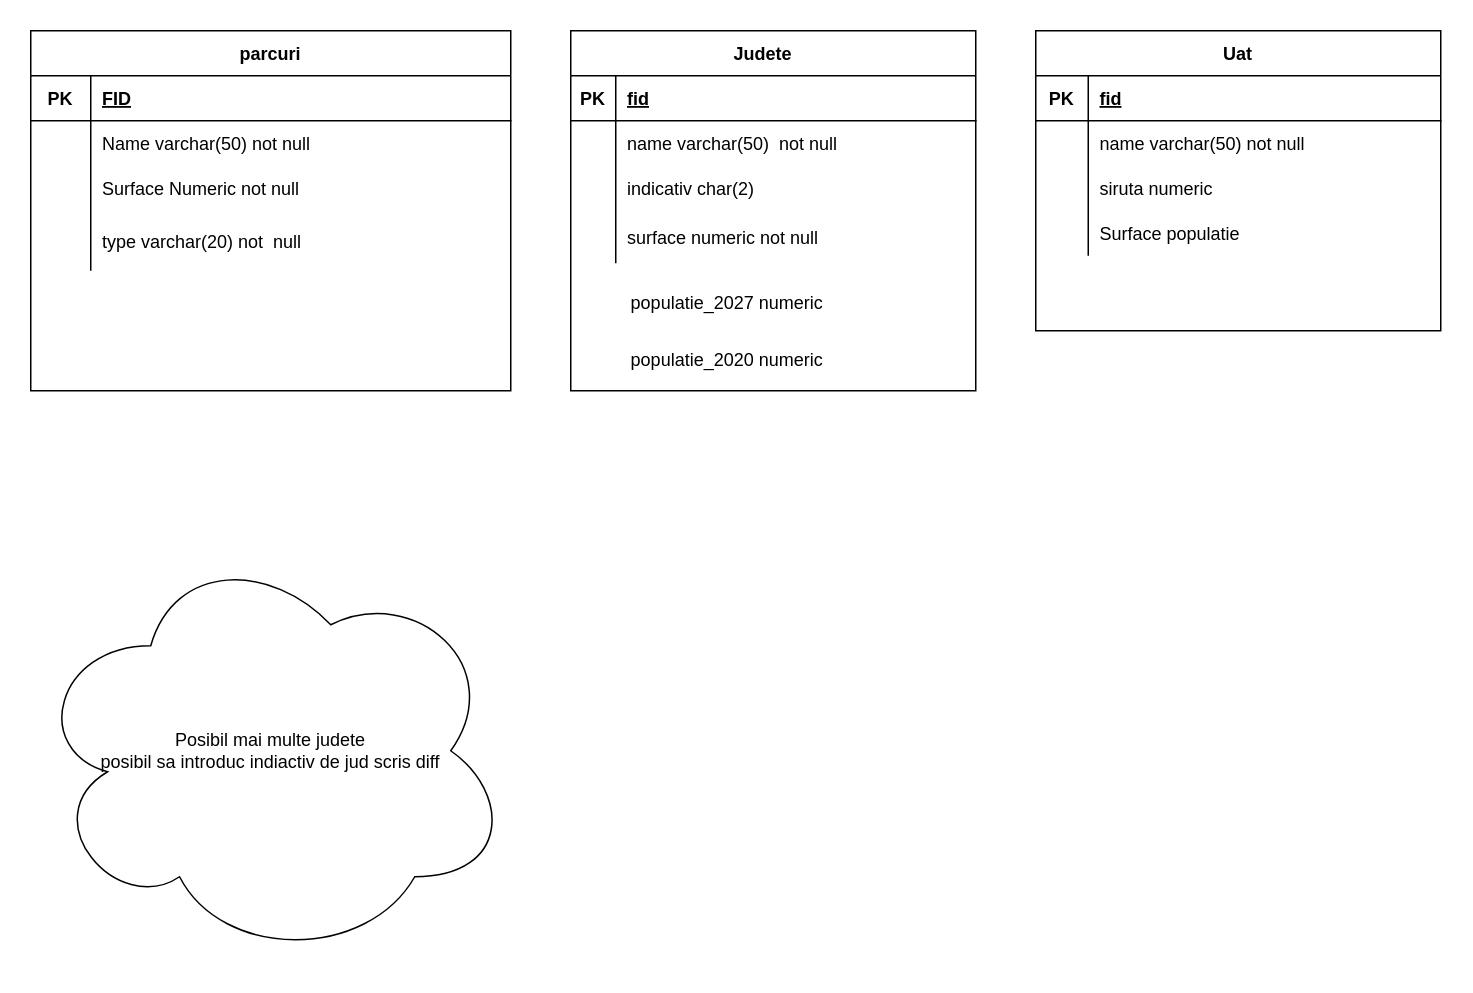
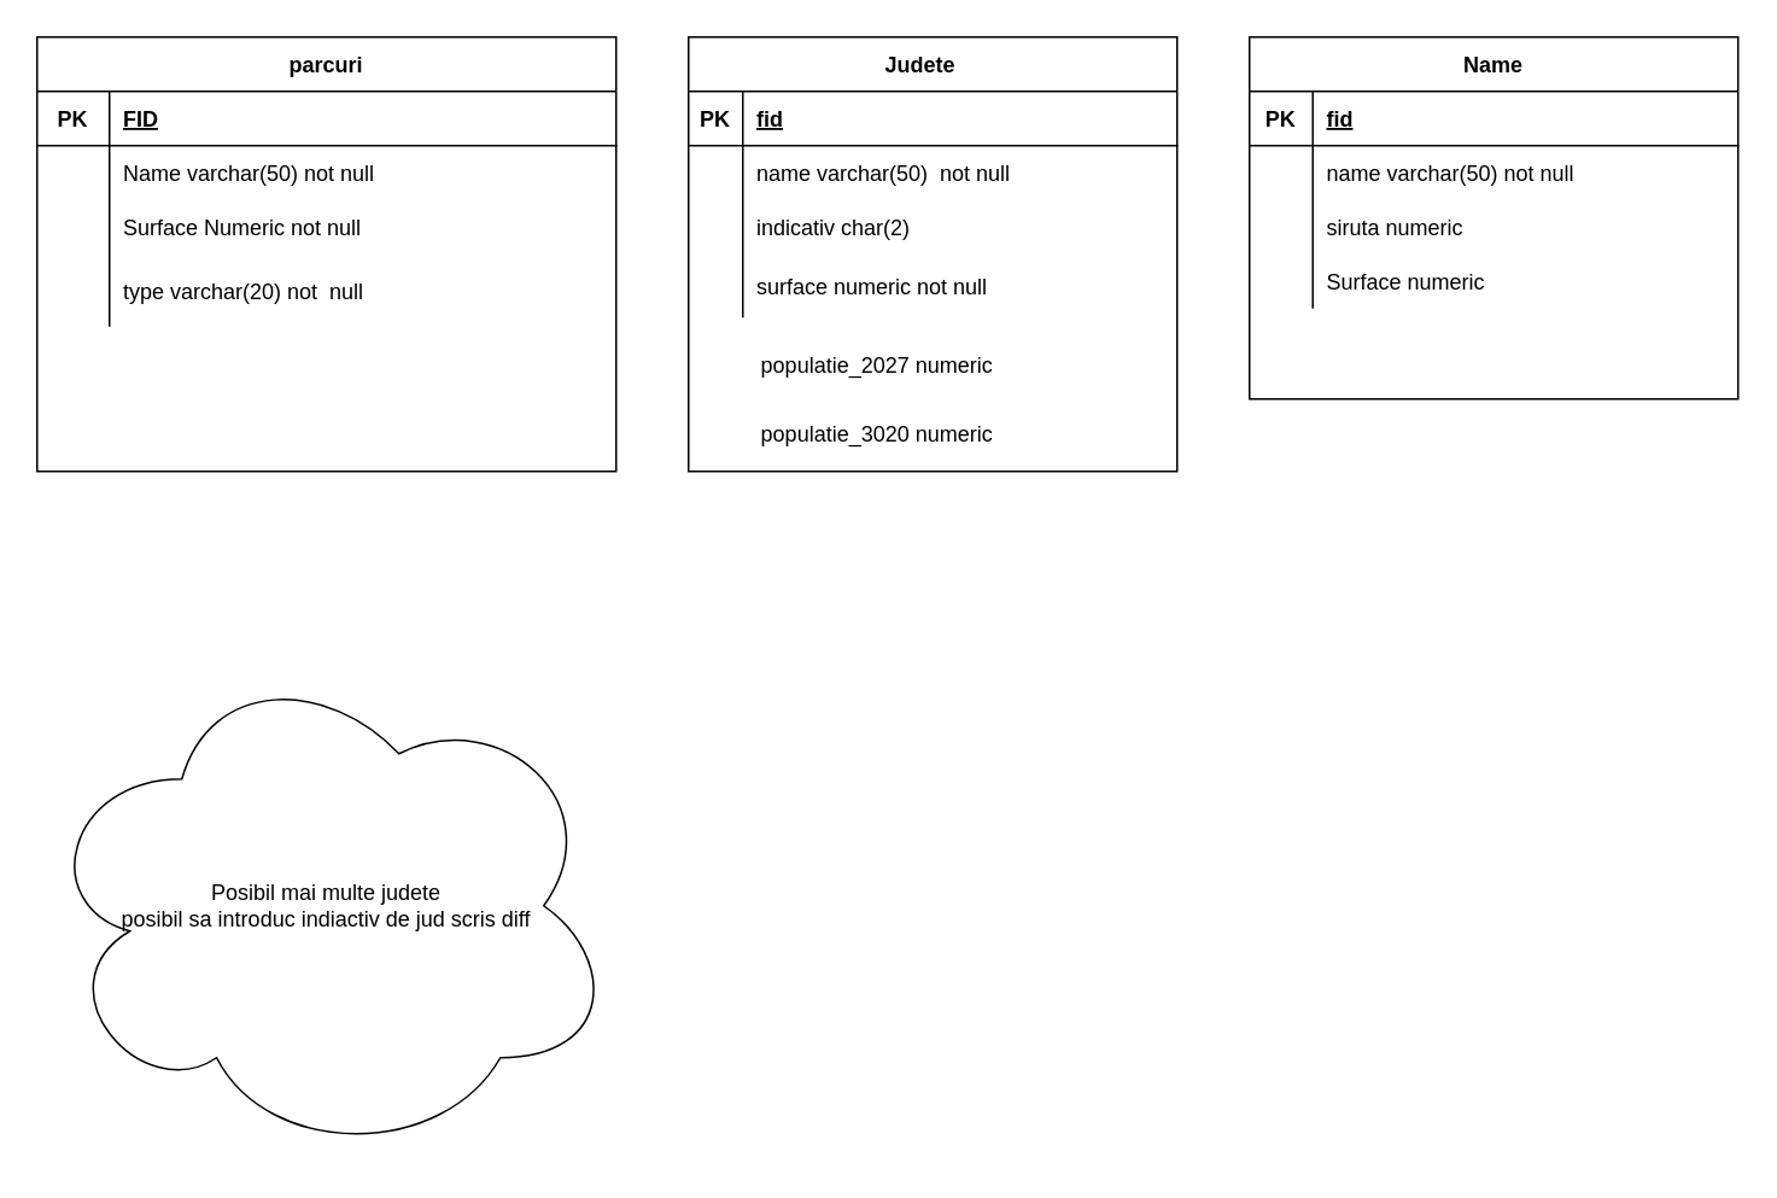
- <mxCell id="19" value="Uat" style="shape=table;startSize=30;container=1;collapsible=1;childLayout=tableLayout;fixedRows=1;rowLines=0;fontStyle=1;align=center;resizeLast=1;" vertex="1" parent="18"><mxGeometry width="270" height="200" as="geometry" /></mxCell>
+ <mxCell id="19" value="Name" style="shape=table;startSize=30;container=1;collapsible=1;childLayout=tableLayout;fixedRows=1;rowLines=0;fontStyle=1;align=center;resizeLast=1;" vertex="1" parent="18"><mxGeometry width="270" height="200" as="geometry" /></mxCell>
- <mxCell id="31" value="Surface populatie" style="shape=partialRectangle;connectable=0;fillColor=none;top=0;left=0;bottom=0;right=0;align=left;spacingLeft=6;overflow=hidden;" vertex="1" parent="29"><mxGeometry x="35" width="235" height="30" as="geometry"><mxRectangle width="235" height="30" as="alternateBounds" /></mxGeometry></mxCell>
+ <mxCell id="31" value="Surface numeric" style="shape=partialRectangle;connectable=0;fillColor=none;top=0;left=0;bottom=0;right=0;align=left;spacingLeft=6;overflow=hidden;" vertex="1" parent="29"><mxGeometry x="35" width="235" height="30" as="geometry"><mxRectangle width="235" height="30" as="alternateBounds" /></mxGeometry></mxCell>
- <mxCell id="17" value="populatie_2020 numeric" style="shape=partialRectangle;connectable=0;fillColor=none;top=0;left=0;bottom=0;right=0;align=left;spacingLeft=6;overflow=hidden;" vertex="1" parent="2"><mxGeometry x="32.4" y="200" width="237.6" height="37.333" as="geometry"><mxRectangle width="220" height="35" as="alternateBounds" /></mxGeometry></mxCell>
+ <mxCell id="17" value="populatie_3020 numeric" style="shape=partialRectangle;connectable=0;fillColor=none;top=0;left=0;bottom=0;right=0;align=left;spacingLeft=6;overflow=hidden;" vertex="1" parent="2"><mxGeometry x="32.4" y="200" width="237.6" height="37.333" as="geometry"><mxRectangle width="220" height="35" as="alternateBounds" /></mxGeometry></mxCell>
